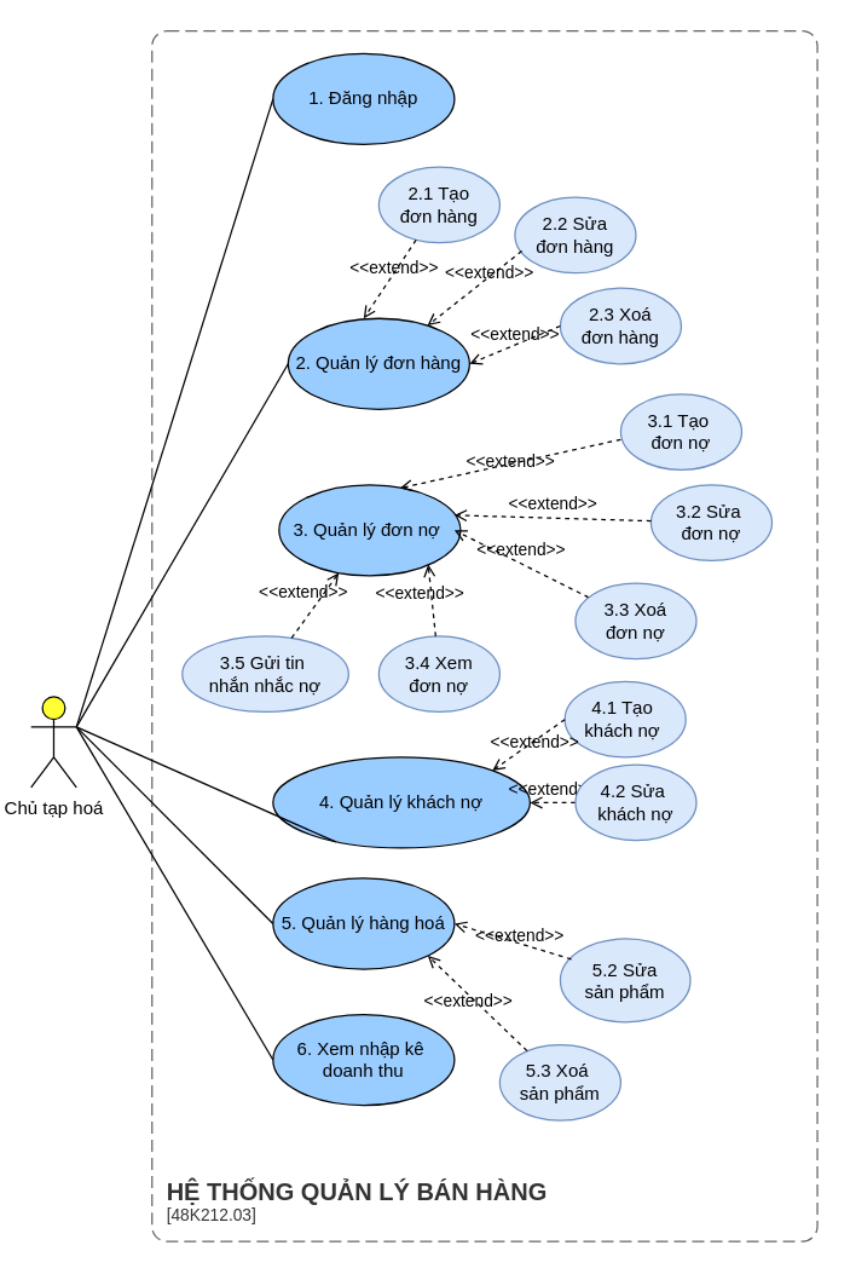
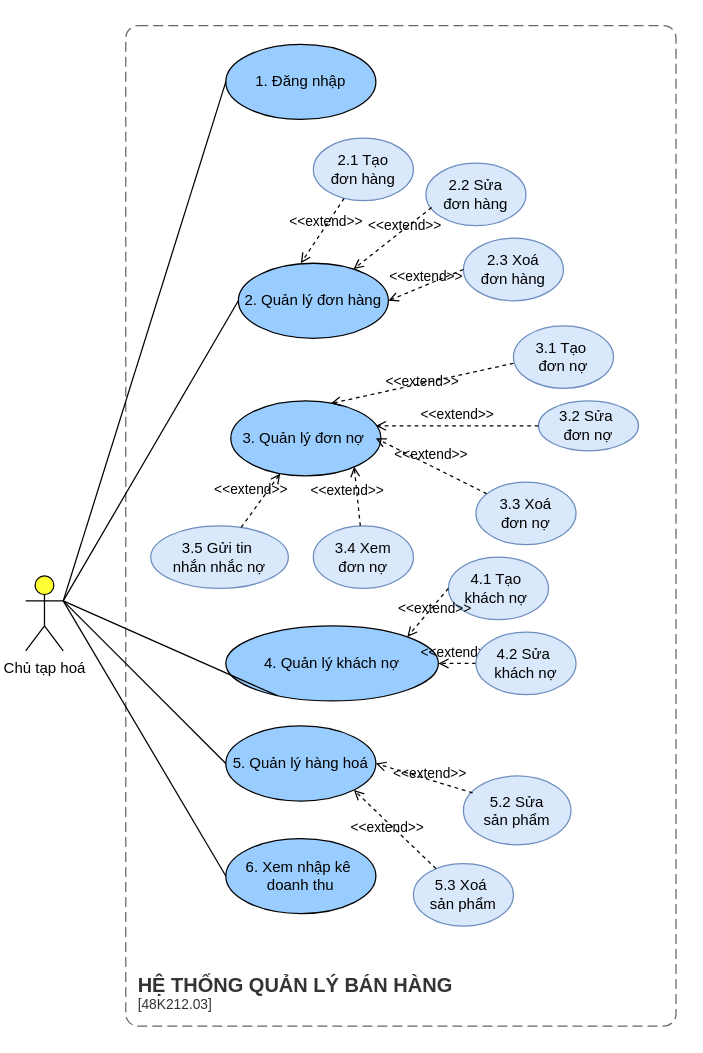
- <mxCell id="5" value="3.2 Sửa&amp;nbsp;&lt;div&gt;đơn nợ&lt;/div&gt;" style="ellipse;whiteSpace=wrap;html=1;fillColor=#dae8fc;strokeColor=#6c8ebf;" parent="1" vertex="1"><mxGeometry x="430" y="320" width="80" height="50" as="geometry" /></mxCell>
+ <mxCell id="5" value="3.2 Sửa&amp;nbsp;&lt;div&gt;đơn nợ&lt;/div&gt;" style="ellipse;whiteSpace=wrap;html=1;fillColor=#dae8fc;strokeColor=#6c8ebf;" parent="1" vertex="1"><mxGeometry x="430" y="320" width="80" height="40" as="geometry" /></mxCell>
- <mxCell id="22" value="4.1 Tạo&amp;nbsp;&lt;div&gt;khách nợ&amp;nbsp;&lt;/div&gt;" style="ellipse;whiteSpace=wrap;html=1;fillColor=#dae8fc;strokeColor=#6c8ebf;" parent="1" vertex="1"><mxGeometry x="373" y="450" width="80" height="50" as="geometry" /></mxCell>
+ <mxCell id="22" value="4.1 Tạo&amp;nbsp;&lt;div&gt;khách nợ&amp;nbsp;&lt;/div&gt;" style="ellipse;whiteSpace=wrap;html=1;fillColor=#dae8fc;strokeColor=#6c8ebf;" parent="1" vertex="1"><mxGeometry x="358" y="445" width="80" height="50" as="geometry" /></mxCell>
